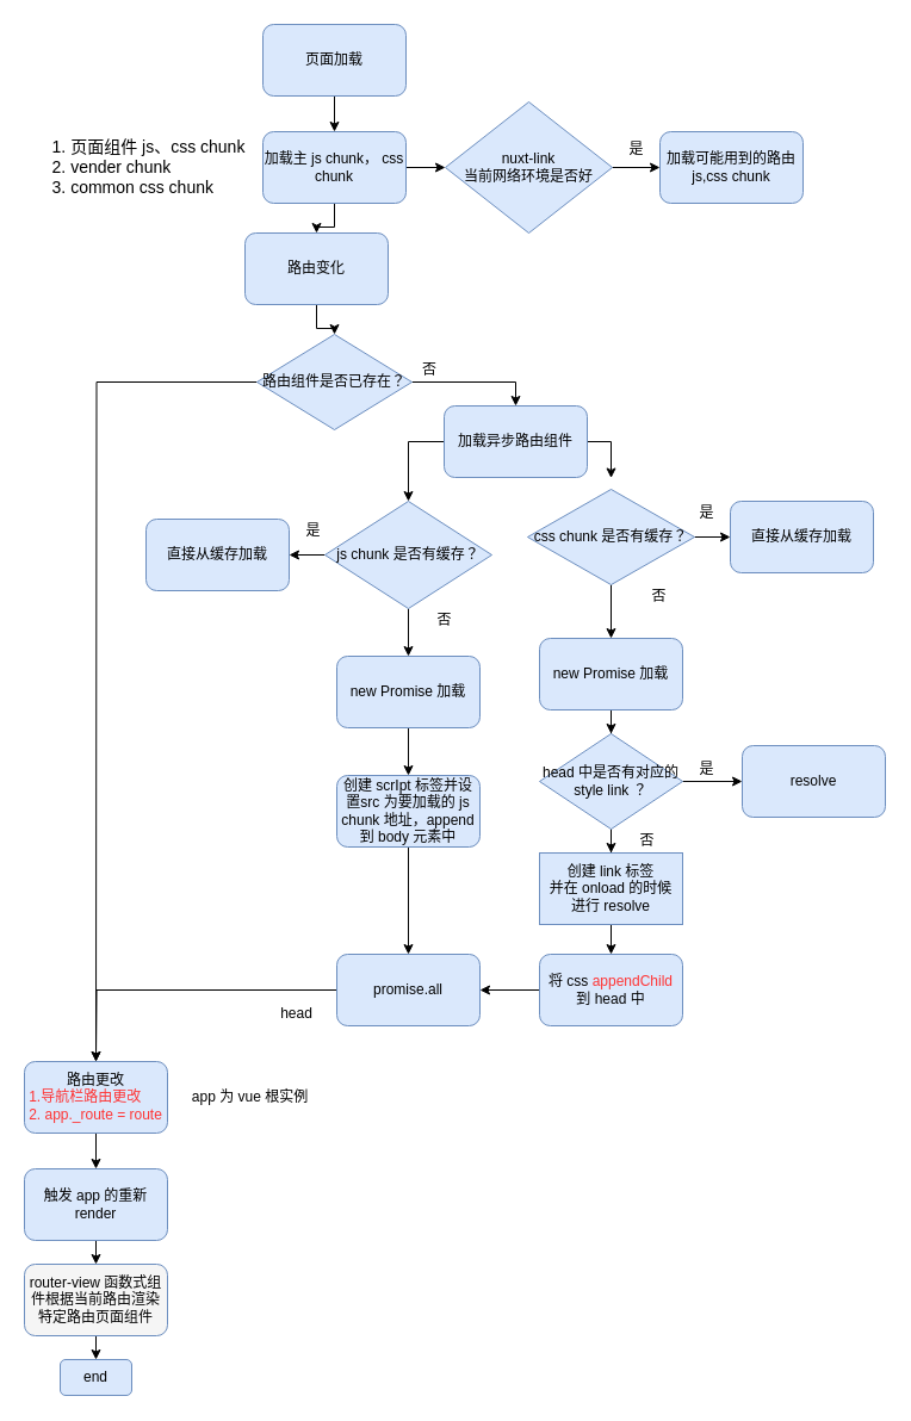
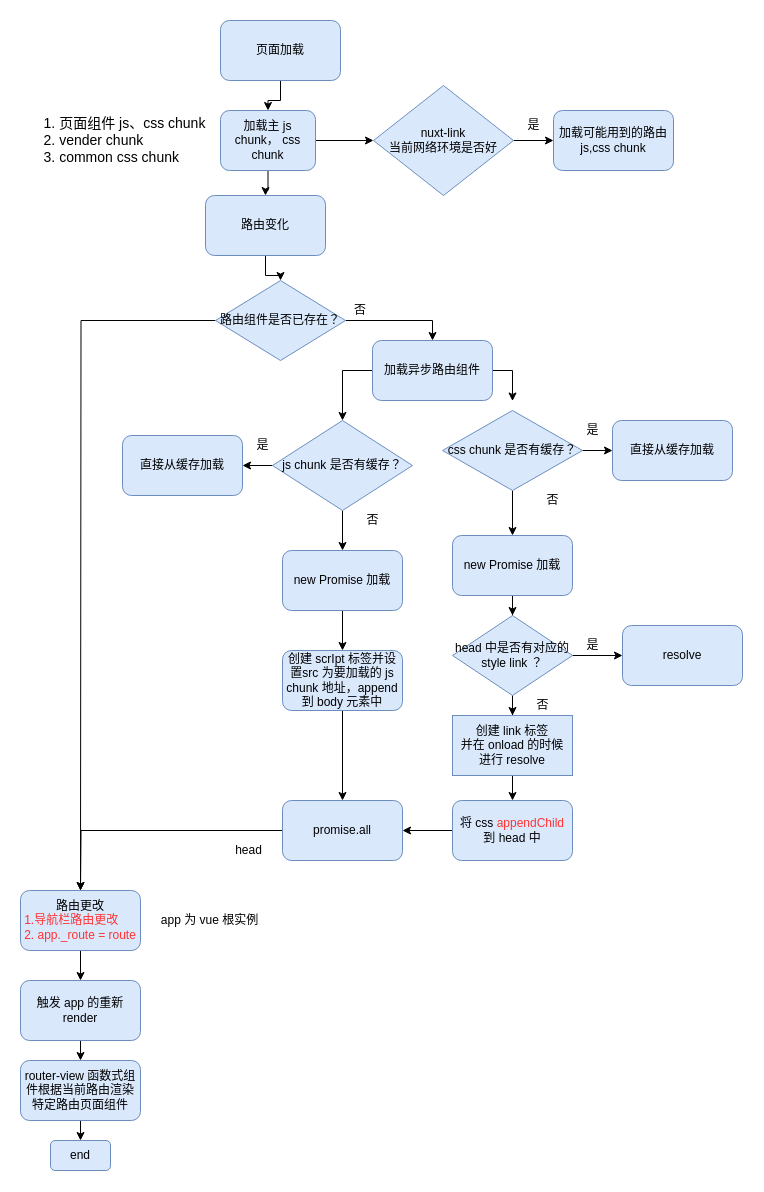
- <mxCell id="18" value="加载主 js chunk， css chunk" style="rounded=1;whiteSpace=wrap;html=1;fillColor=#dae8fc;strokeColor=#6c8ebf;" parent="1" vertex="1"><mxGeometry x="220" y="110" width="120" height="60" as="geometry" /></mxCell>
+ <mxCell id="18" value="加载主 js chunk， css chunk" style="rounded=1;whiteSpace=wrap;html=1;fillColor=#dae8fc;strokeColor=#6c8ebf;" parent="1" vertex="1"><mxGeometry x="220" y="110" width="95" height="60" as="geometry" /></mxCell>
- <mxCell id="54" value="router-view 函数式组件根据当前路由渲染特定路由页面组件" style="rounded=1;whiteSpace=wrap;html=1;fillColor=#f5f5f5;strokeColor=#6c8ebf;" parent="1" vertex="1"><mxGeometry x="20" y="1060" width="120" height="60" as="geometry" /></mxCell>
+ <mxCell id="54" value="router-view 函数式组件根据当前路由渲染特定路由页面组件" style="rounded=1;whiteSpace=wrap;html=1;fillColor=#dae8fc;strokeColor=#6c8ebf;" parent="1" vertex="1"><mxGeometry x="20" y="1060" width="120" height="60" as="geometry" /></mxCell>
